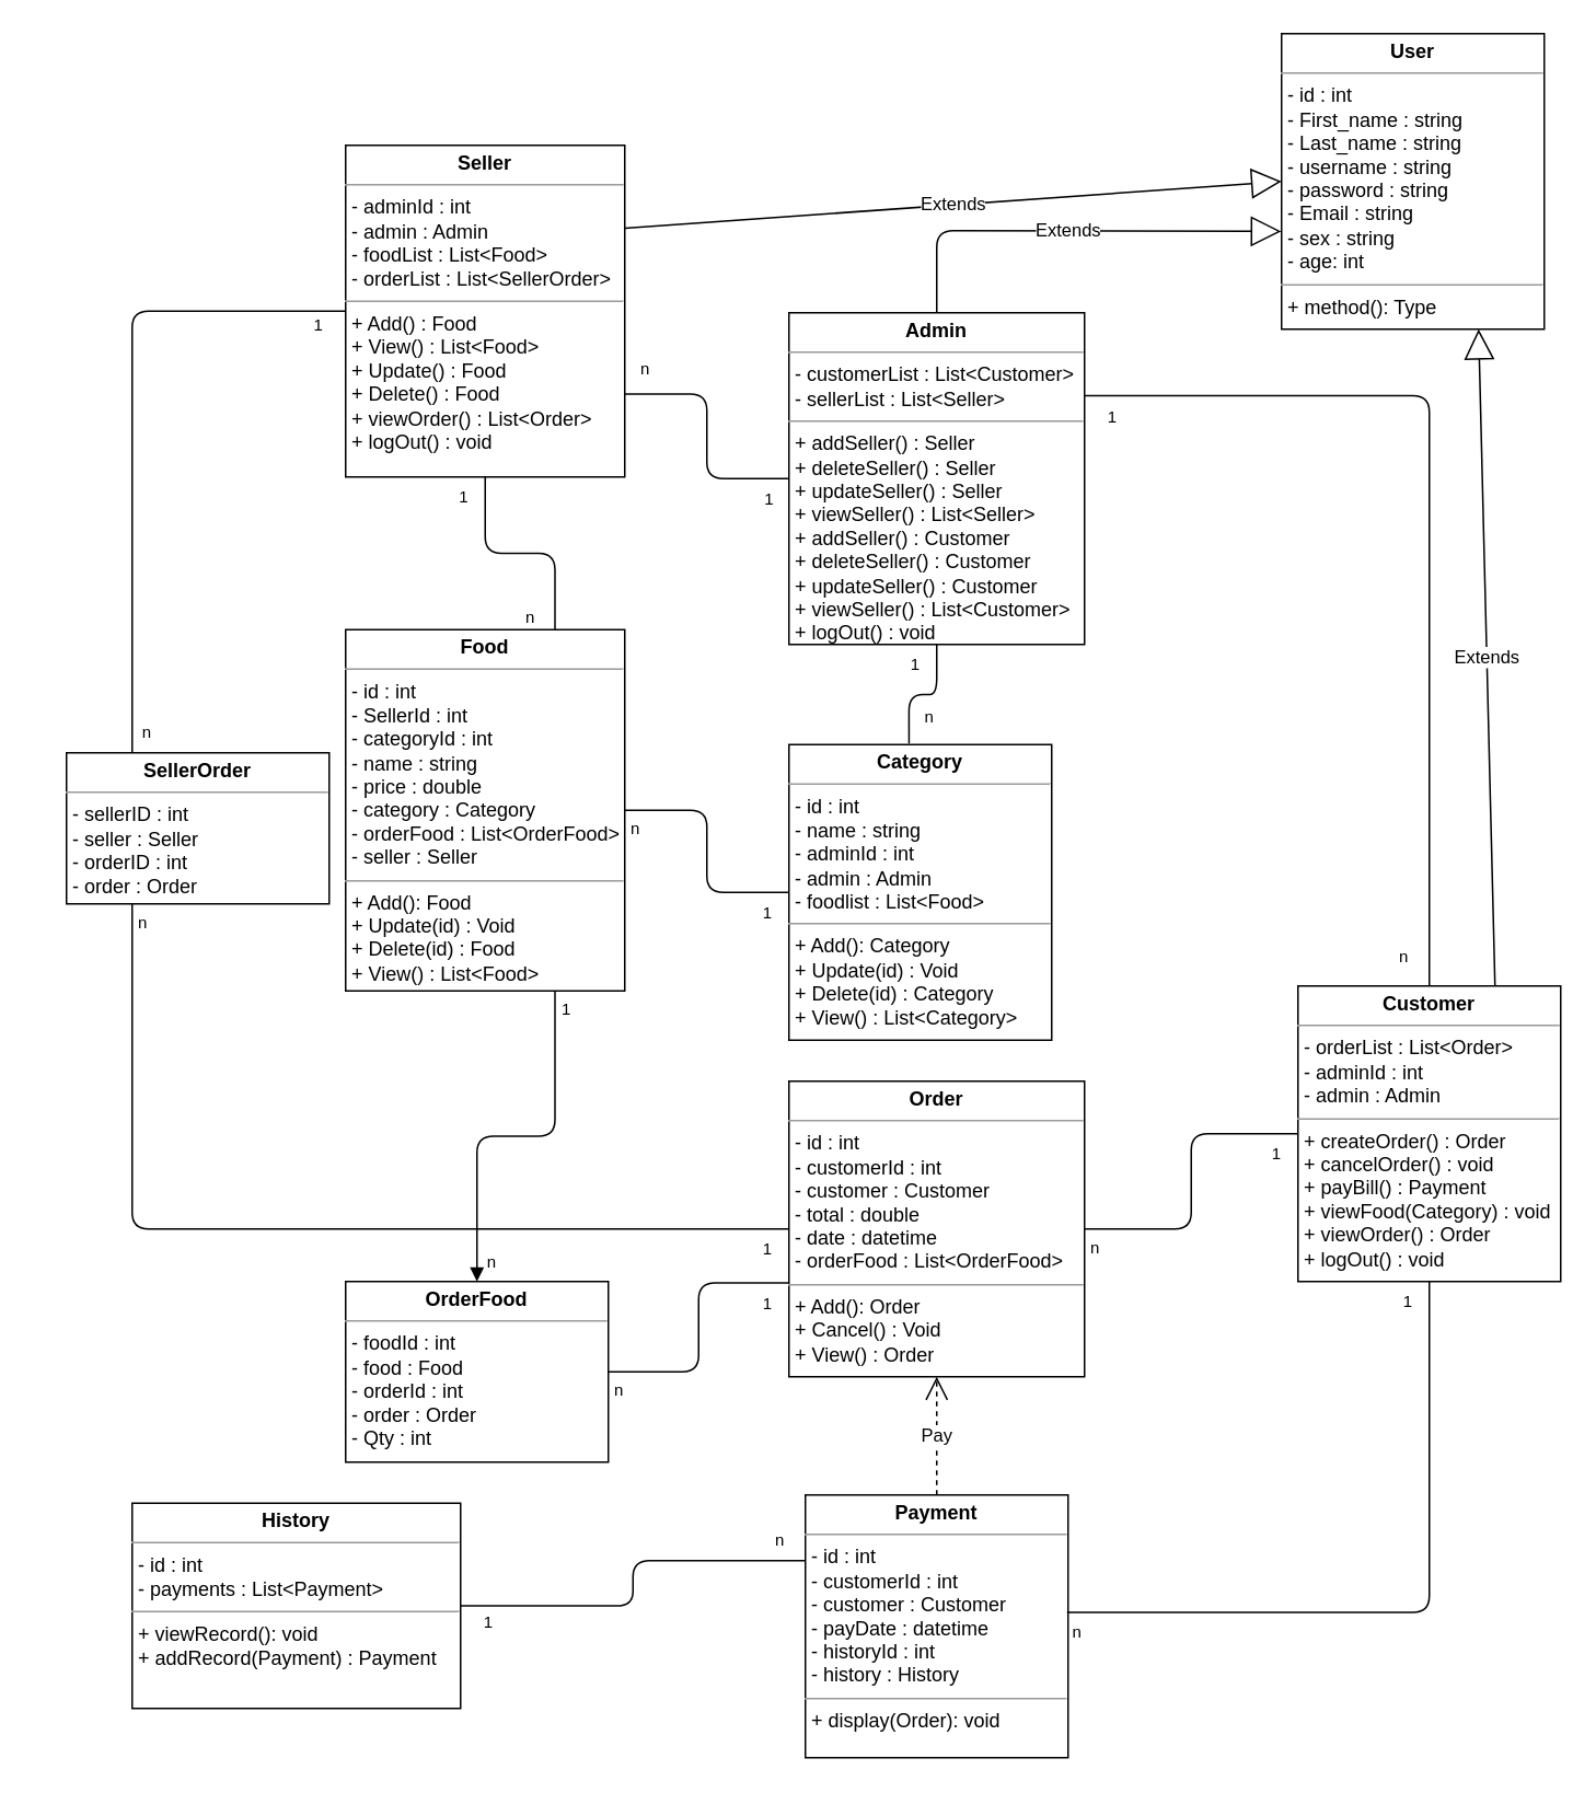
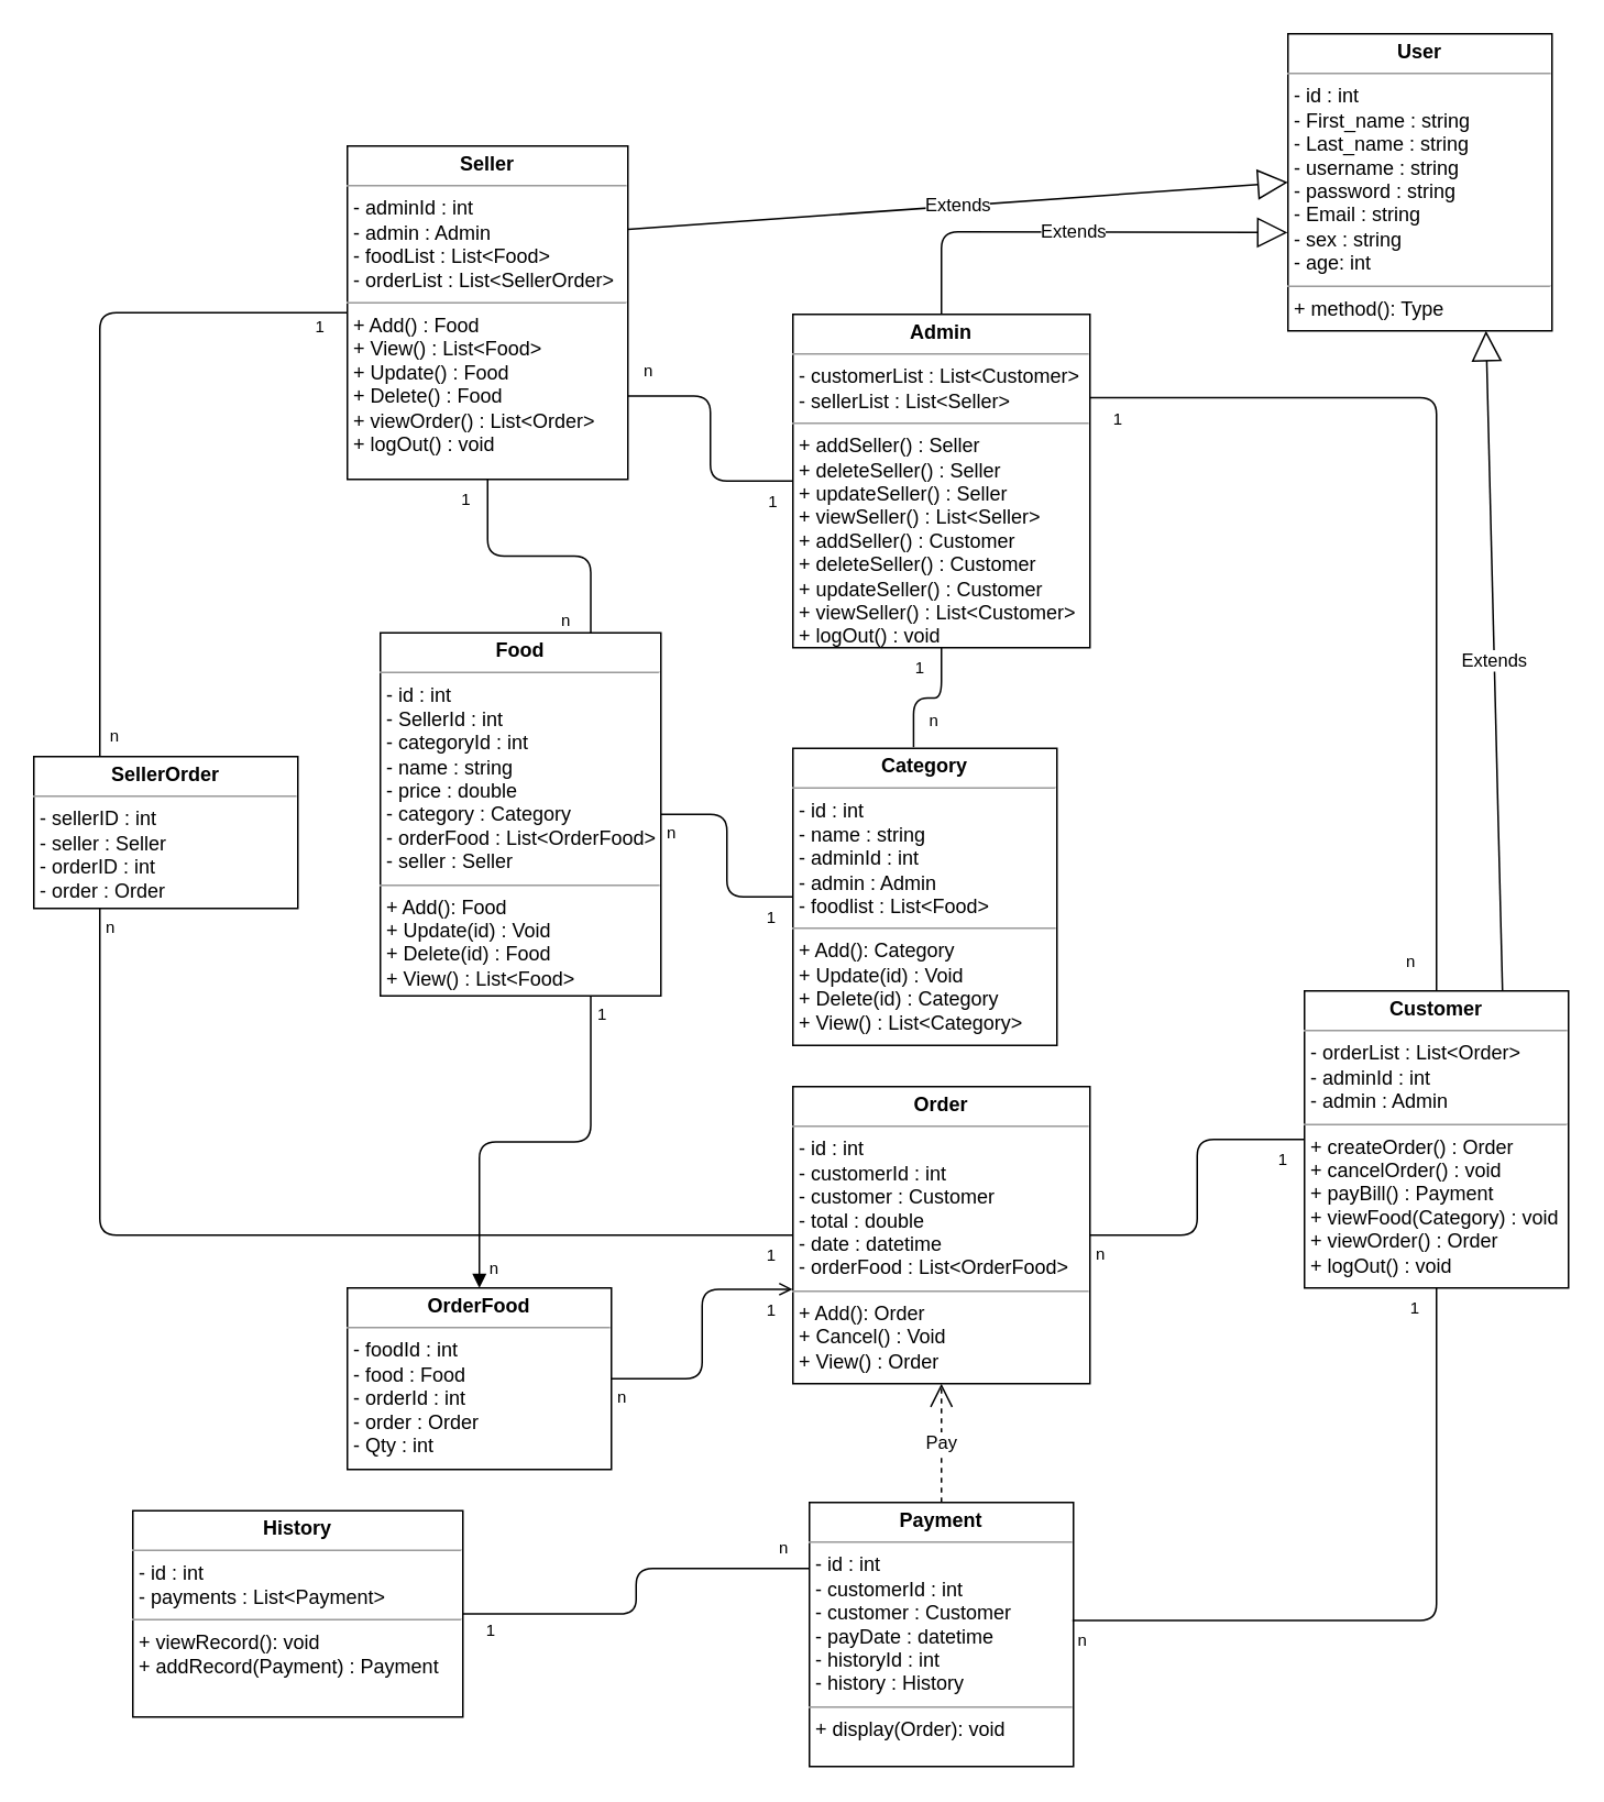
- <mxCell id="5" value="&lt;p style=&quot;margin: 0px ; margin-top: 4px ; text-align: center&quot;&gt;&lt;b&gt;Food&lt;/b&gt;&lt;/p&gt;&lt;hr size=&quot;1&quot;&gt;&lt;p style=&quot;margin: 0px ; margin-left: 4px&quot;&gt;- id : int&lt;/p&gt;&lt;p style=&quot;margin: 0px ; margin-left: 4px&quot;&gt;- SellerId : int&lt;/p&gt;&lt;p style=&quot;margin: 0px ; margin-left: 4px&quot;&gt;- categoryId : int&lt;/p&gt;&lt;p style=&quot;margin: 0px ; margin-left: 4px&quot;&gt;- name : string&lt;/p&gt;&lt;p style=&quot;margin: 0px ; margin-left: 4px&quot;&gt;- price : double&lt;/p&gt;&lt;p style=&quot;margin: 0px ; margin-left: 4px&quot;&gt;- category : Category&lt;/p&gt;&lt;p style=&quot;margin: 0px ; margin-left: 4px&quot;&gt;- orderFood : List&amp;lt;OrderFood&amp;gt;&lt;/p&gt;&lt;p style=&quot;margin: 0px ; margin-left: 4px&quot;&gt;- seller : Seller&lt;/p&gt;&lt;hr size=&quot;1&quot;&gt;&lt;p style=&quot;margin: 0px ; margin-left: 4px&quot;&gt;+ Add(): Food&lt;/p&gt;&lt;p style=&quot;margin: 0px ; margin-left: 4px&quot;&gt;+ Update(id) : Void&lt;/p&gt;&lt;p style=&quot;margin: 0px ; margin-left: 4px&quot;&gt;+ Delete(id) : Food&lt;/p&gt;&lt;p style=&quot;margin: 0px ; margin-left: 4px&quot;&gt;+ View() : List&amp;lt;Food&amp;gt;&lt;/p&gt;" style="verticalAlign=top;align=left;overflow=fill;fontSize=12;fontFamily=Helvetica;html=1;" parent="1" vertex="1"><mxGeometry x="210" y="383" width="170" height="220" as="geometry" /></mxCell>
+ <mxCell id="5" value="&lt;p style=&quot;margin: 0px ; margin-top: 4px ; text-align: center&quot;&gt;&lt;b&gt;Food&lt;/b&gt;&lt;/p&gt;&lt;hr size=&quot;1&quot;&gt;&lt;p style=&quot;margin: 0px ; margin-left: 4px&quot;&gt;- id : int&lt;/p&gt;&lt;p style=&quot;margin: 0px ; margin-left: 4px&quot;&gt;- SellerId : int&lt;/p&gt;&lt;p style=&quot;margin: 0px ; margin-left: 4px&quot;&gt;- categoryId : int&lt;/p&gt;&lt;p style=&quot;margin: 0px ; margin-left: 4px&quot;&gt;- name : string&lt;/p&gt;&lt;p style=&quot;margin: 0px ; margin-left: 4px&quot;&gt;- price : double&lt;/p&gt;&lt;p style=&quot;margin: 0px ; margin-left: 4px&quot;&gt;- category : Category&lt;/p&gt;&lt;p style=&quot;margin: 0px ; margin-left: 4px&quot;&gt;- orderFood : List&amp;lt;OrderFood&amp;gt;&lt;/p&gt;&lt;p style=&quot;margin: 0px ; margin-left: 4px&quot;&gt;- seller : Seller&lt;/p&gt;&lt;hr size=&quot;1&quot;&gt;&lt;p style=&quot;margin: 0px ; margin-left: 4px&quot;&gt;+ Add(): Food&lt;/p&gt;&lt;p style=&quot;margin: 0px ; margin-left: 4px&quot;&gt;+ Update(id) : Void&lt;/p&gt;&lt;p style=&quot;margin: 0px ; margin-left: 4px&quot;&gt;+ Delete(id) : Food&lt;/p&gt;&lt;p style=&quot;margin: 0px ; margin-left: 4px&quot;&gt;+ View() : List&amp;lt;Food&amp;gt;&lt;/p&gt;" style="verticalAlign=top;align=left;overflow=fill;fontSize=12;fontFamily=Helvetica;html=1;" parent="1" vertex="1"><mxGeometry x="230" y="383" width="170" height="220" as="geometry" /></mxCell>
- <mxCell id="44" value="&lt;p style=&quot;margin: 0px ; margin-top: 4px ; text-align: center&quot;&gt;&lt;b&gt;SellerOrder&lt;/b&gt;&lt;/p&gt;&lt;hr size=&quot;1&quot;&gt;&lt;p style=&quot;margin: 0px ; margin-left: 4px&quot;&gt;- sellerID : int&lt;/p&gt;&lt;p style=&quot;margin: 0px ; margin-left: 4px&quot;&gt;- seller : Seller&lt;/p&gt;&lt;p style=&quot;margin: 0px ; margin-left: 4px&quot;&gt;- orderID : int&lt;/p&gt;&lt;p style=&quot;margin: 0px ; margin-left: 4px&quot;&gt;- order : Order&lt;/p&gt;" style="verticalAlign=top;align=left;overflow=fill;fontSize=12;fontFamily=Helvetica;html=1;" parent="1" vertex="1"><mxGeometry x="40" y="458" width="160" height="92" as="geometry" /></mxCell>
+ <mxCell id="44" value="&lt;p style=&quot;margin: 0px ; margin-top: 4px ; text-align: center&quot;&gt;&lt;b&gt;SellerOrder&lt;/b&gt;&lt;/p&gt;&lt;hr size=&quot;1&quot;&gt;&lt;p style=&quot;margin: 0px ; margin-left: 4px&quot;&gt;- sellerID : int&lt;/p&gt;&lt;p style=&quot;margin: 0px ; margin-left: 4px&quot;&gt;- seller : Seller&lt;/p&gt;&lt;p style=&quot;margin: 0px ; margin-left: 4px&quot;&gt;- orderID : int&lt;/p&gt;&lt;p style=&quot;margin: 0px ; margin-left: 4px&quot;&gt;- order : Order&lt;/p&gt;" style="verticalAlign=top;align=left;overflow=fill;fontSize=12;fontFamily=Helvetica;html=1;" parent="1" vertex="1"><mxGeometry x="20" y="458" width="160" height="92" as="geometry" /></mxCell>
- <mxCell id="13" value="" style="endArrow=none;html=1;edgeStyle=orthogonalEdgeStyle;exitX=1;exitY=0.5;exitDx=0;exitDy=0;entryX=-0.001;entryY=0.682;entryDx=0;entryDy=0;entryPerimeter=0;" parent="1" source="8" target="12" edge="1"><mxGeometry relative="1" as="geometry"><mxPoint x="370" y="637.5" as="sourcePoint" /><mxPoint x="450" y="635" as="targetPoint" /><Array as="points" /></mxGeometry></mxCell>
+ <mxCell id="13" value="" style="endArrow=open;html=1;edgeStyle=orthogonalEdgeStyle;exitX=1;exitY=0.5;exitDx=0;exitDy=0;entryX=-0.001;entryY=0.682;entryDx=0;entryDy=0;entryPerimeter=0;" parent="1" source="8" target="12" edge="1"><mxGeometry relative="1" as="geometry"><mxPoint x="370" y="637.5" as="sourcePoint" /><mxPoint x="450" y="635" as="targetPoint" /><Array as="points" /></mxGeometry></mxCell>
